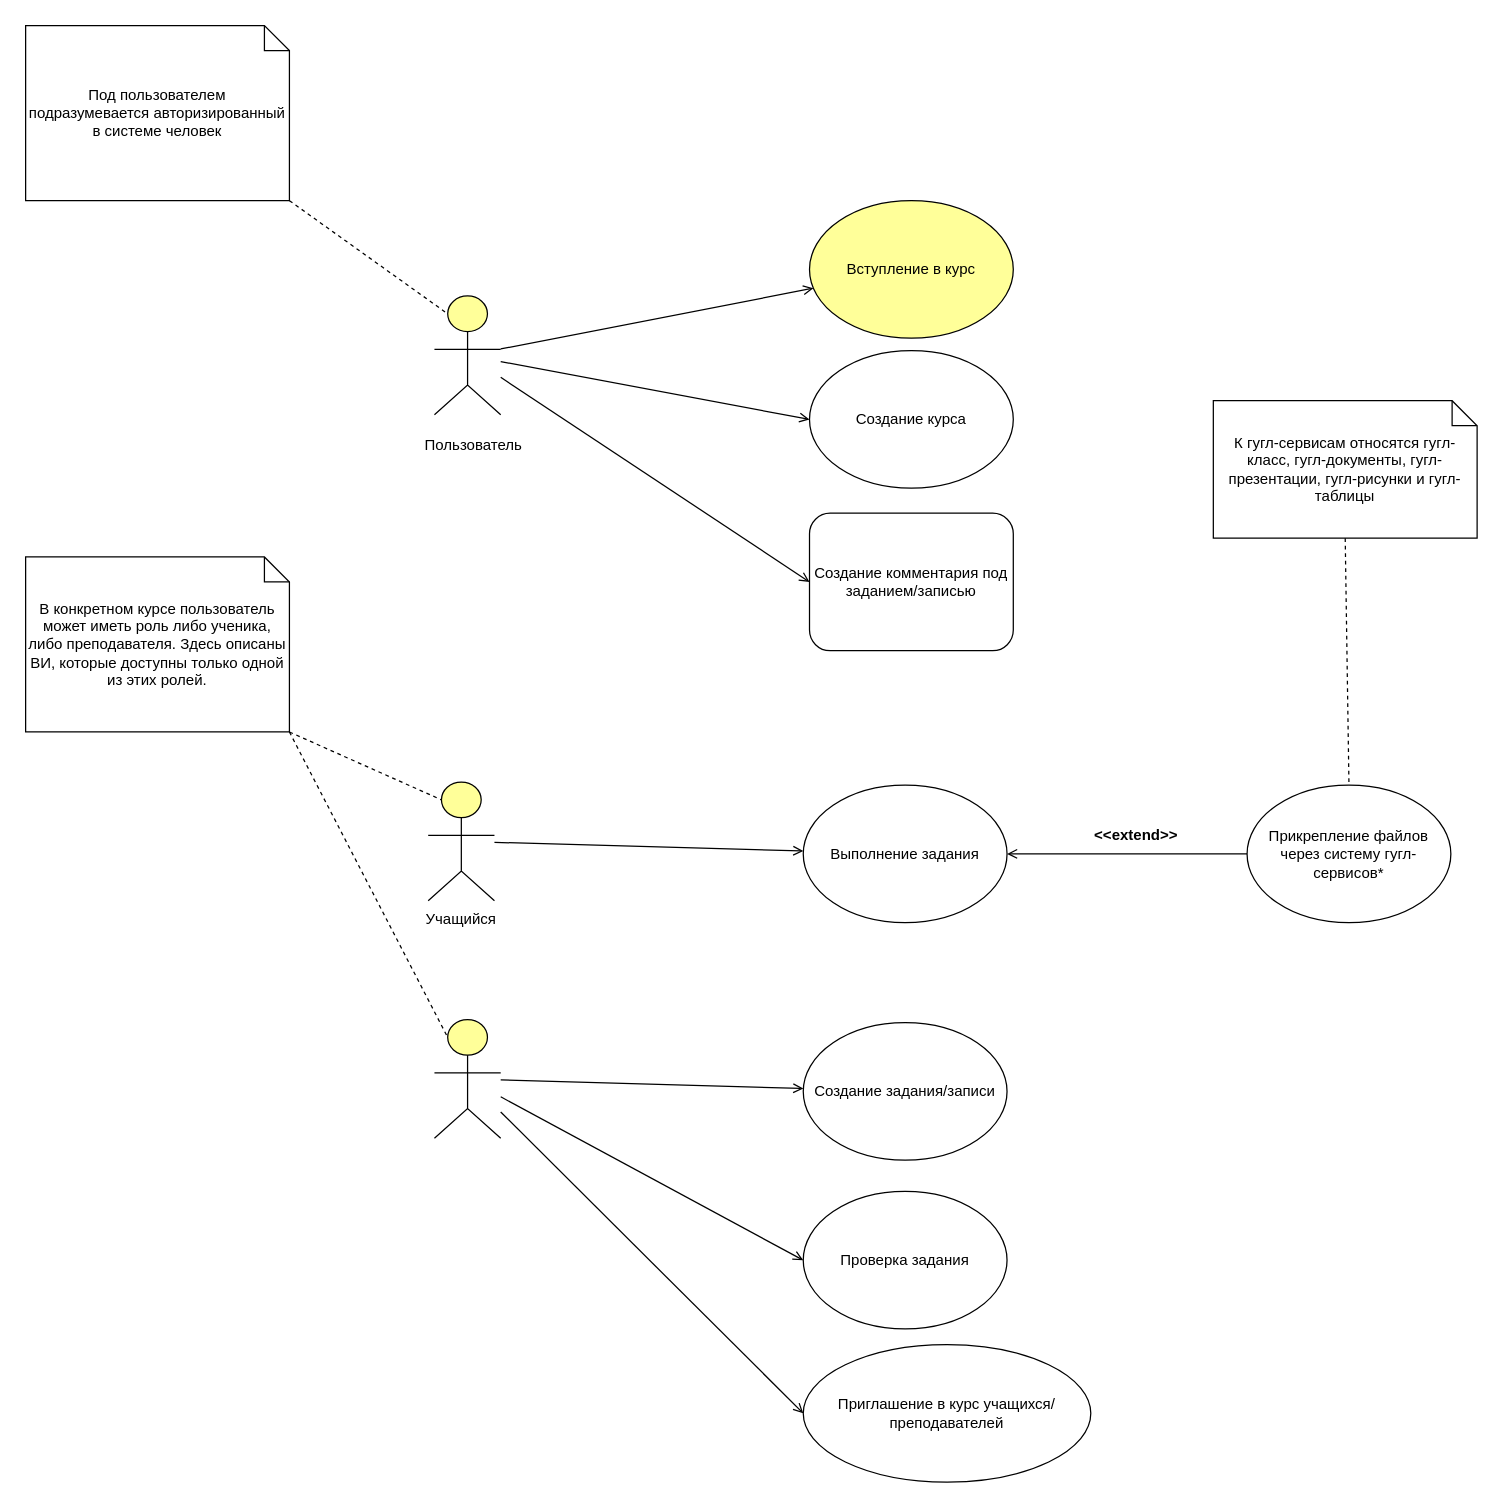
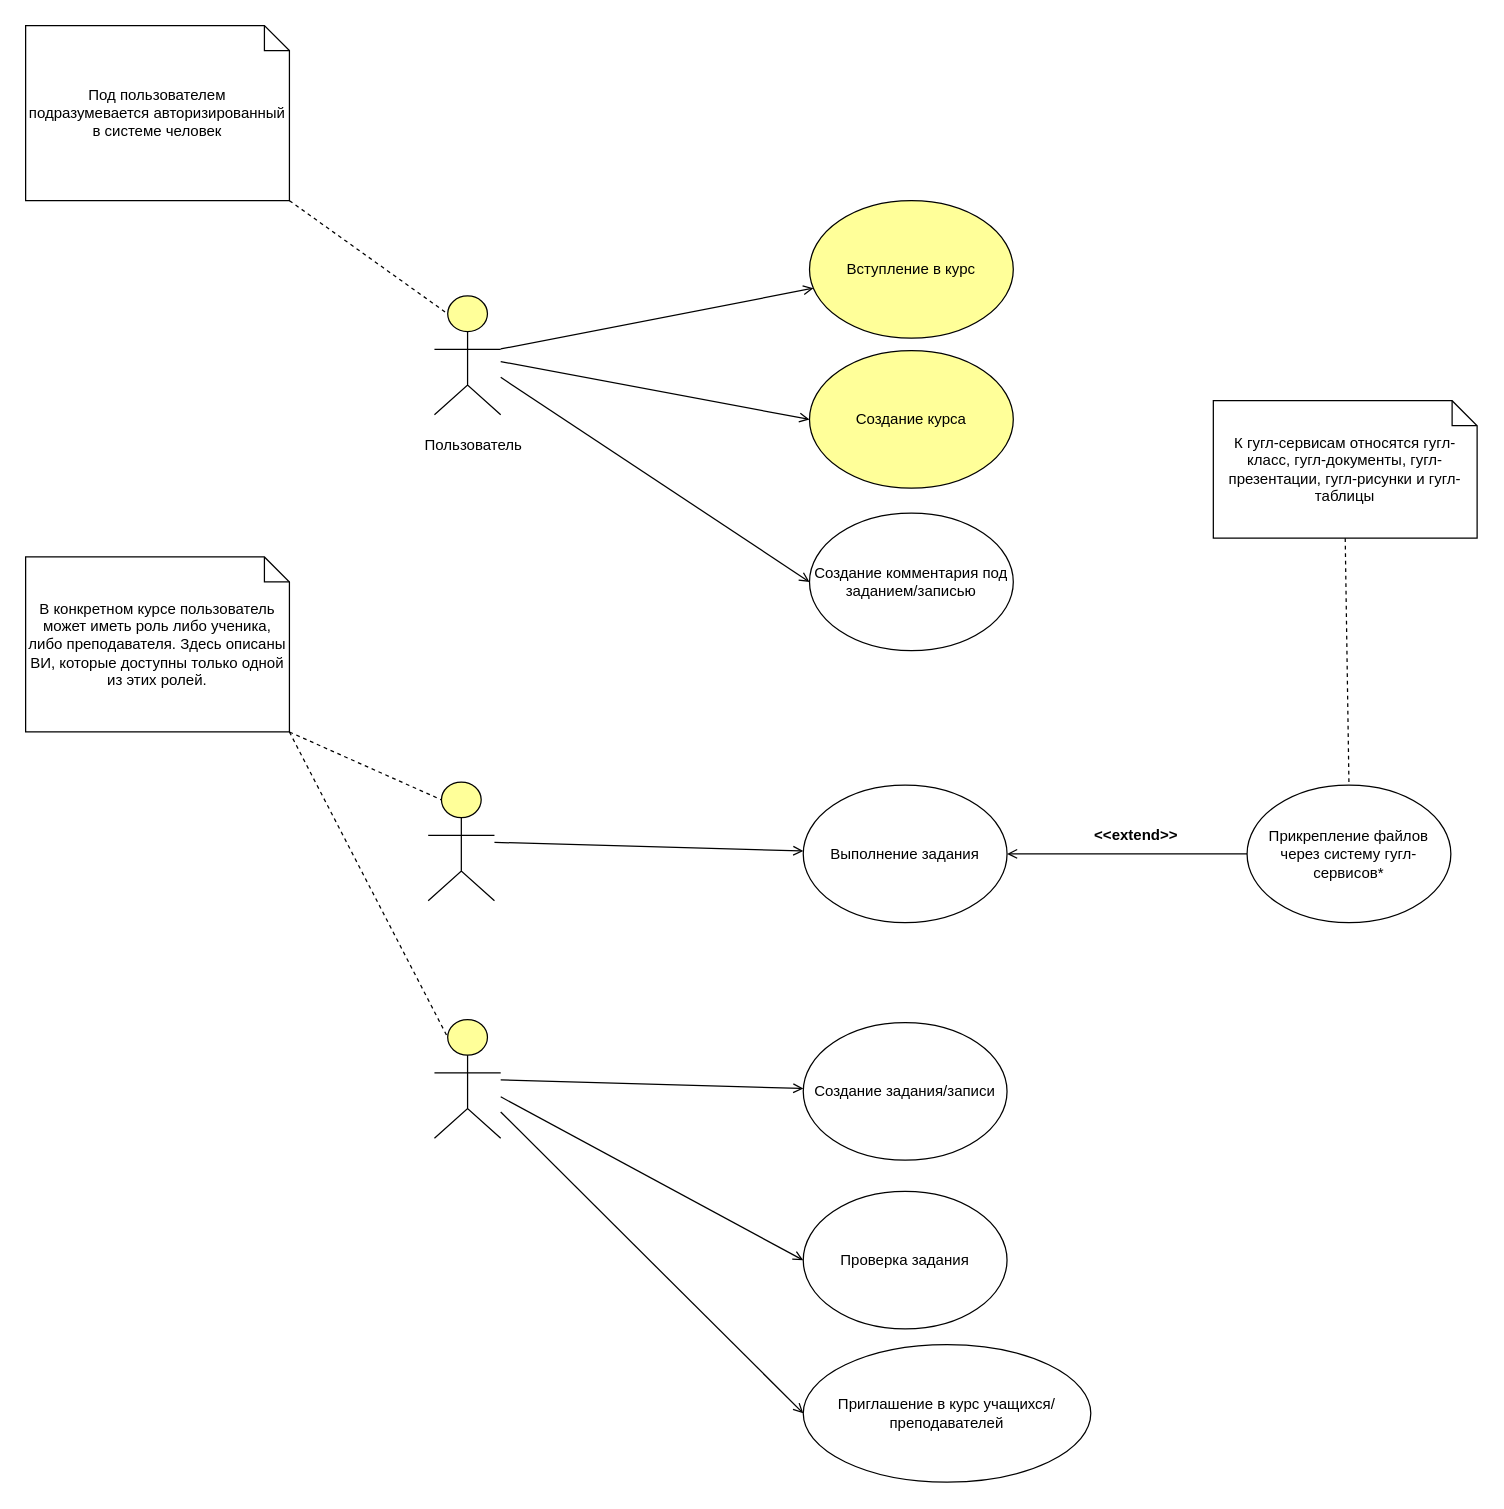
- <mxCell id="18" value="Создание курса" style="ellipse;whiteSpace=wrap;html=1;" vertex="1" parent="1"><mxGeometry x="647" y="280" width="163" height="110" as="geometry" /></mxCell>
+ <mxCell id="18" value="Создание курса" style="ellipse;whiteSpace=wrap;html=1;fillColor=#ffff99;" vertex="1" parent="1"><mxGeometry x="647" y="280" width="163" height="110" as="geometry" /></mxCell>
- <mxCell id="22" value="Создание комментария под заданием/записью" style="whiteSpace=wrap;html=1;rounded=1;" vertex="1" parent="1"><mxGeometry x="647" y="410" width="163" height="110" as="geometry" /></mxCell>
+ <mxCell id="22" value="Создание комментария под заданием/записью" style="ellipse;whiteSpace=wrap;html=1;" vertex="1" parent="1"><mxGeometry x="647" y="410" width="163" height="110" as="geometry" /></mxCell>
- <mxCell id="5" value="Учащийся" style="text;html=1;strokeColor=none;fillColor=none;align=center;verticalAlign=middle;whiteSpace=wrap;rounded=0;" vertex="1" parent="1"><mxGeometry x="337" y="720" width="63" height="30" as="geometry" /></mxCell>
